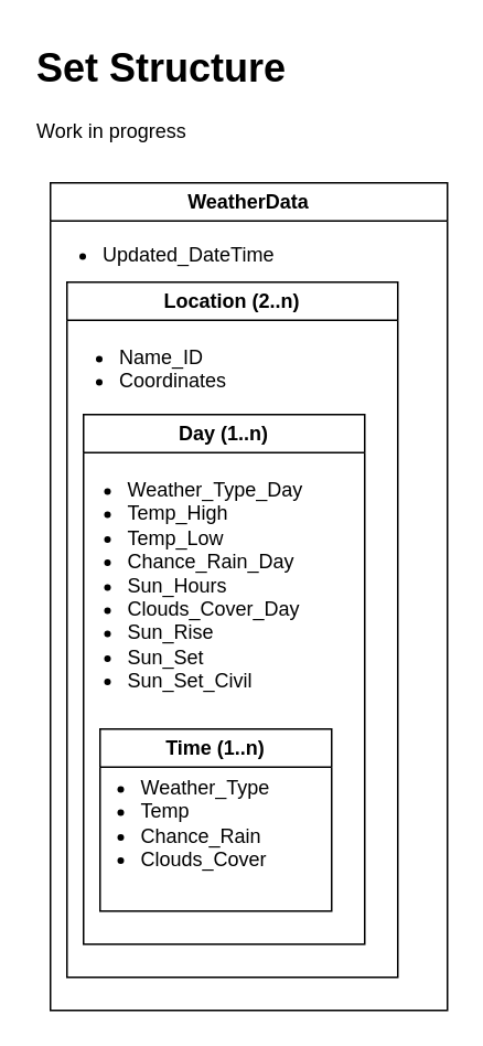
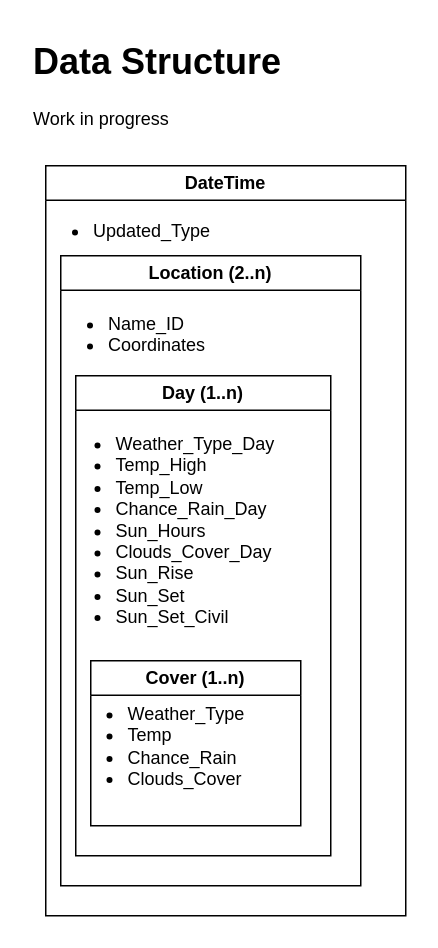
- <mxCell id="2" value="&lt;h1 style=&quot;margin-top: 0px;&quot;&gt;Set Structure&lt;/h1&gt;&lt;p&gt;Work in progress&lt;/p&gt;" style="text;html=1;whiteSpace=wrap;overflow=hidden;rounded=0;" vertex="1" parent="1"><mxGeometry x="20" y="20" width="180" height="120" as="geometry" /></mxCell>
+ <mxCell id="2" value="&lt;h1 style=&quot;margin-top: 0px;&quot;&gt;Data Structure&lt;/h1&gt;&lt;p&gt;Work in progress&lt;/p&gt;" style="text;html=1;whiteSpace=wrap;overflow=hidden;rounded=0;" vertex="1" parent="1"><mxGeometry x="20" y="20" width="180" height="120" as="geometry" /></mxCell>
- <mxCell id="3" value="WeatherData" style="swimlane;whiteSpace=wrap;html=1;" vertex="1" parent="1"><mxGeometry x="30" y="110" width="240" height="500" as="geometry" /></mxCell>
+ <mxCell id="3" value="DateTime" style="swimlane;whiteSpace=wrap;html=1;" vertex="1" parent="1"><mxGeometry x="30" y="110" width="240" height="500" as="geometry" /></mxCell>
- <mxCell id="4" value="&lt;div align=&quot;left&quot;&gt;&lt;ul&gt;&lt;li&gt;Updated_DateTime&lt;/li&gt;&lt;/ul&gt;&lt;/div&gt;" style="text;html=1;align=left;verticalAlign=top;resizable=0;points=[];autosize=1;strokeColor=none;fillColor=none;" vertex="1" parent="3"><mxGeometry x="-10" y="18" width="170" height="50" as="geometry" /></mxCell>
+ <mxCell id="4" value="&lt;div align=&quot;left&quot;&gt;&lt;ul&gt;&lt;li&gt;Updated_Type&lt;/li&gt;&lt;/ul&gt;&lt;/div&gt;" style="text;html=1;align=left;verticalAlign=top;resizable=0;points=[];autosize=1;strokeColor=none;fillColor=none;" vertex="1" parent="3"><mxGeometry x="-10" y="18" width="170" height="50" as="geometry" /></mxCell>
- <mxCell id="9" value="Time (1..n)" style="swimlane;whiteSpace=wrap;html=1;" vertex="1" parent="7"><mxGeometry x="10" y="190" width="140" height="110" as="geometry" /></mxCell>
+ <mxCell id="9" value="Cover (1..n)" style="swimlane;whiteSpace=wrap;html=1;" vertex="1" parent="7"><mxGeometry x="10" y="190" width="140" height="110" as="geometry" /></mxCell>
